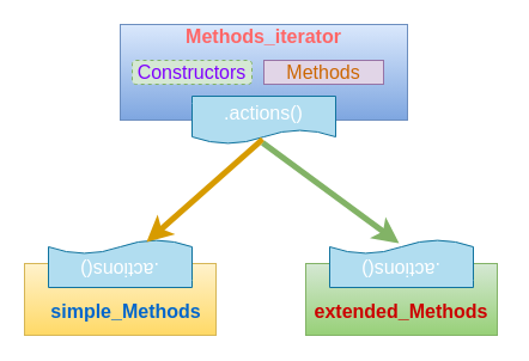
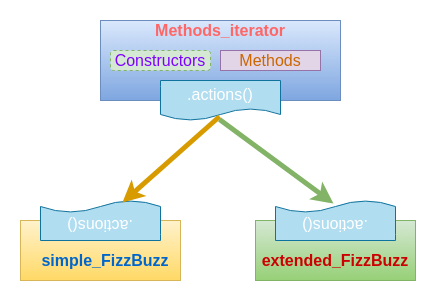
- <mxCell id="9" value="&lt;font color=&quot;#0066cc&quot;&gt;simple_Methods&lt;/font&gt;" style="text;html=1;strokeColor=none;fillColor=none;align=center;verticalAlign=middle;whiteSpace=wrap;rounded=0;fontSize=16;fontStyle=1;fontColor=#FF6666;" vertex="1" parent="1"><mxGeometry x="20" y="250" width="170" height="20" as="geometry" /></mxCell>
+ <mxCell id="9" value="&lt;font color=&quot;#0066cc&quot;&gt;simple_FizzBuzz&lt;/font&gt;" style="text;html=1;strokeColor=none;fillColor=none;align=center;verticalAlign=middle;whiteSpace=wrap;rounded=0;fontSize=16;fontStyle=1;fontColor=#FF6666;" vertex="1" parent="1"><mxGeometry x="20" y="250" width="170" height="20" as="geometry" /></mxCell>
- <mxCell id="12" value="&lt;font color=&quot;#cc0000&quot;&gt;extended_Methods&lt;/font&gt;" style="text;html=1;strokeColor=none;fillColor=none;align=center;verticalAlign=middle;whiteSpace=wrap;rounded=0;fontSize=16;fontStyle=1;fontColor=#FF6666;" vertex="1" parent="1"><mxGeometry x="250" y="250" width="170" height="20" as="geometry" /></mxCell>
+ <mxCell id="12" value="&lt;font color=&quot;#cc0000&quot;&gt;extended_FizzBuzz&lt;/font&gt;" style="text;html=1;strokeColor=none;fillColor=none;align=center;verticalAlign=middle;whiteSpace=wrap;rounded=0;fontSize=16;fontStyle=1;fontColor=#FF6666;" vertex="1" parent="1"><mxGeometry x="250" y="250" width="170" height="20" as="geometry" /></mxCell>
